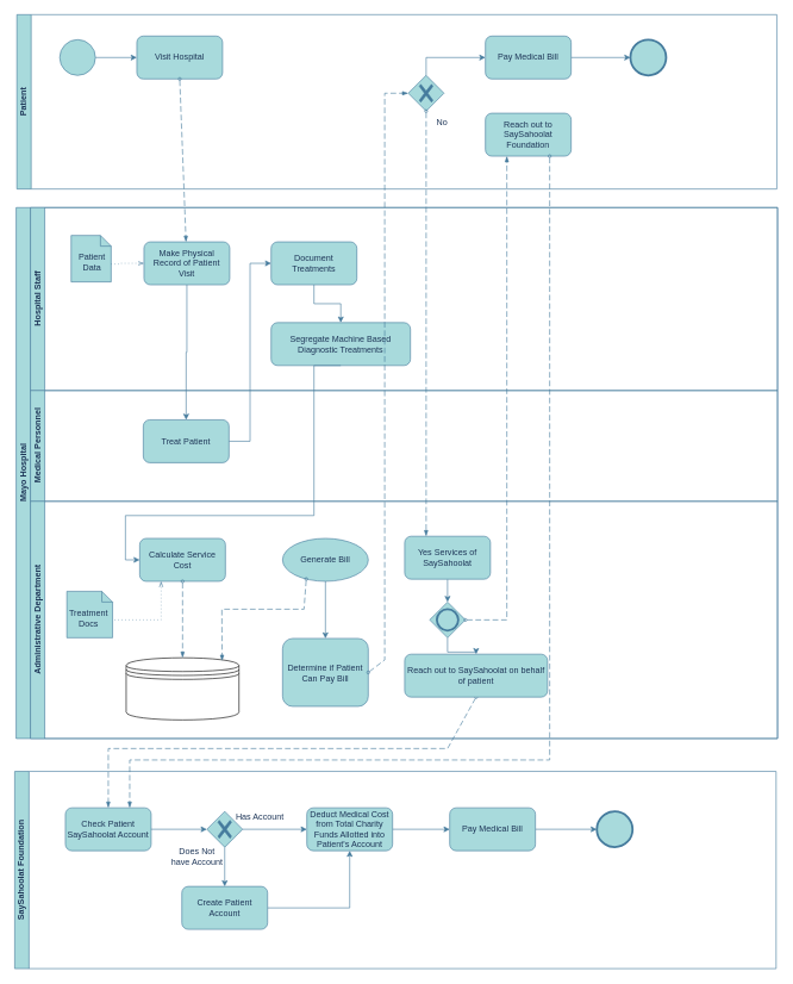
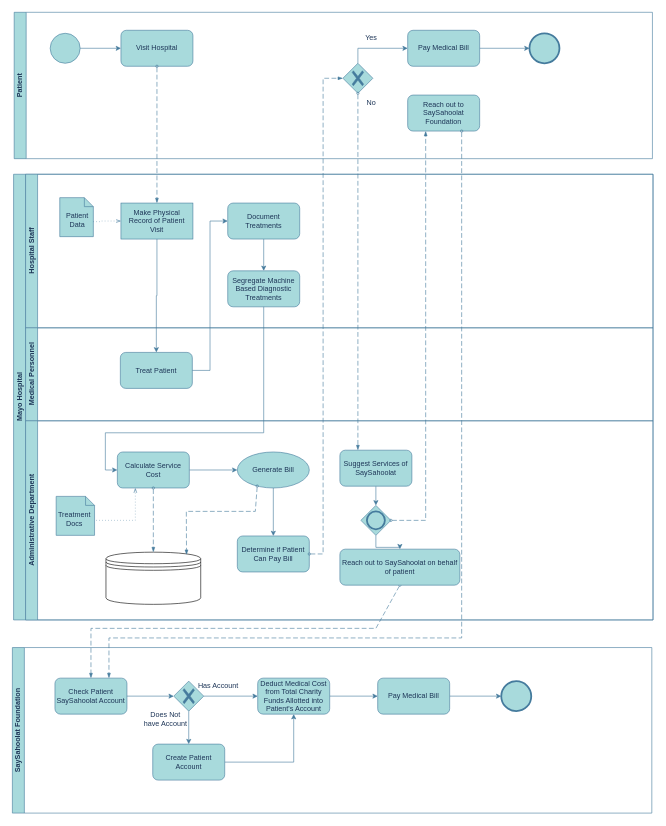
+ <mxCell id="44" value="Yes" style="text;html=1;align=center;verticalAlign=middle;resizable=0;points=[];autosize=1;strokeColor=none;fillColor=none;labelBackgroundColor=none;fontColor=#1D3557;" parent="34" vertex="1"><mxGeometry x="576" y="30" width="38" height="26" as="geometry" /></mxCell>
- <mxCell id="37" value="Visit Hospital" style="rounded=1;whiteSpace=wrap;html=1;labelBackgroundColor=none;fillColor=#A8DADC;strokeColor=#457B9D;fontColor=#1D3557;" parent="34" vertex="1"><mxGeometry x="168" y="30" width="120" height="60" as="geometry" /></mxCell>
+ <mxCell id="37" value="Visit Hospital" style="rounded=1;whiteSpace=wrap;html=1;labelBackgroundColor=none;fillColor=#A8DADC;strokeColor=#457B9D;fontColor=#1D3557;" parent="34" vertex="1"><mxGeometry x="178" y="30" width="120" height="60" as="geometry" /></mxCell>
- <mxCell id="5" value="Make Physical Record of Patient Visit " style="rounded=1;whiteSpace=wrap;html=1;labelBackgroundColor=none;fillColor=#A8DADC;strokeColor=#457B9D;fontColor=#1D3557;" parent="4" vertex="1"><mxGeometry x="159" y="48" width="120" height="60" as="geometry" /></mxCell>
+ <mxCell id="5" value="Make Physical Record of Patient Visit " style="whiteSpace=wrap;html=1;labelBackgroundColor=none;fillColor=#A8DADC;strokeColor=#457B9D;fontColor=#1D3557;rounded=0;" parent="4" vertex="1"><mxGeometry x="159" y="48" width="120" height="60" as="geometry" /></mxCell>
- <mxCell id="11" value="Segregate Machine Based Diagnostic Treatments" style="whiteSpace=wrap;html=1;rounded=1;labelBackgroundColor=none;fillColor=#A8DADC;strokeColor=#457B9D;fontColor=#1D3557;" parent="4" vertex="1"><mxGeometry x="337" y="161" width="195" height="60" as="geometry" /></mxCell>
+ <mxCell id="11" value="Segregate Machine Based Diagnostic Treatments" style="whiteSpace=wrap;html=1;rounded=1;labelBackgroundColor=none;fillColor=#A8DADC;strokeColor=#457B9D;fontColor=#1D3557;" parent="4" vertex="1"><mxGeometry x="337" y="161" width="120" height="60" as="geometry" /></mxCell>
- <mxCell id="27" value="Yes Services of SaySahoolat" style="rounded=1;whiteSpace=wrap;html=1;labelBackgroundColor=none;fillColor=#A8DADC;strokeColor=#457B9D;fontColor=#1D3557;" parent="17" vertex="1"><mxGeometry x="524" y="49" width="120" height="60" as="geometry" /></mxCell>
+ <mxCell id="27" value="Suggest Services of SaySahoolat" style="rounded=1;whiteSpace=wrap;html=1;labelBackgroundColor=none;fillColor=#A8DADC;strokeColor=#457B9D;fontColor=#1D3557;" parent="17" vertex="1"><mxGeometry x="524" y="49" width="120" height="60" as="geometry" /></mxCell>
+ <mxCell id="18" value="" style="edgeStyle=orthogonalEdgeStyle;rounded=0;orthogonalLoop=1;jettySize=auto;html=1;labelBackgroundColor=none;strokeColor=#457B9D;fontColor=default;" parent="17" source="19" target="24" edge="1"><mxGeometry relative="1" as="geometry" /></mxCell>
- <mxCell id="25" value="Determine if Patient Can Pay Bill" style="whiteSpace=wrap;html=1;rounded=1;labelBackgroundColor=none;fillColor=#A8DADC;strokeColor=#457B9D;fontColor=#1D3557;" parent="17" vertex="1"><mxGeometry x="353" y="192" width="120" height="95" as="geometry" /></mxCell>
+ <mxCell id="25" value="Determine if Patient Can Pay Bill" style="whiteSpace=wrap;html=1;rounded=1;labelBackgroundColor=none;fillColor=#A8DADC;strokeColor=#457B9D;fontColor=#1D3557;" parent="17" vertex="1"><mxGeometry x="353" y="192" width="120" height="60" as="geometry" /></mxCell>
